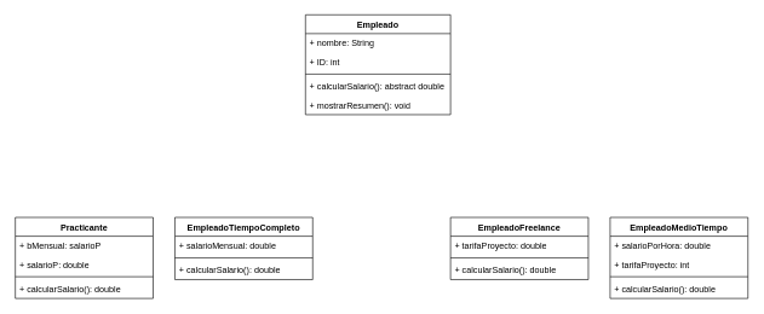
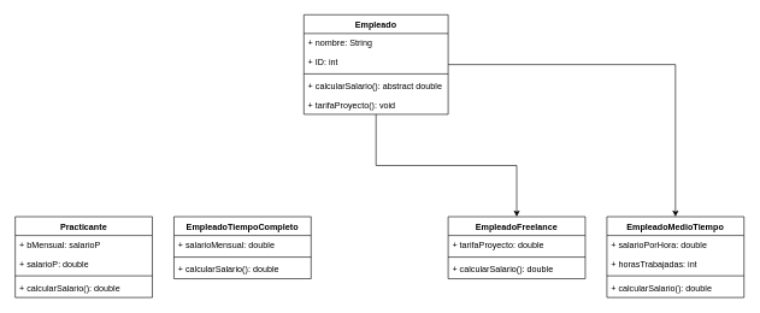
+ <mxCell id="3" style="edgeStyle=orthogonalEdgeStyle;rounded=0;orthogonalLoop=1;jettySize=auto;html=1;entryX=0.5;entryY=0;entryDx=0;entryDy=0;" parent="1" source="4" target="14" edge="1"><mxGeometry relative="1" as="geometry" /></mxCell>
- <mxCell id="9" value="+ mostrarResumen(): void" style="text;strokeColor=none;fillColor=none;align=left;verticalAlign=top;spacingLeft=4;spacingRight=4;overflow=hidden;rotatable=0;points=[[0,0.5],[1,0.5]];portConstraint=eastwest;whiteSpace=wrap;html=1;" parent="4" vertex="1"><mxGeometry y="112" width="200" height="26" as="geometry" /></mxCell>
+ <mxCell id="9" value="+ tarifaProyecto(): void" style="text;strokeColor=none;fillColor=none;align=left;verticalAlign=top;spacingLeft=4;spacingRight=4;overflow=hidden;rotatable=0;points=[[0,0.5],[1,0.5]];portConstraint=eastwest;whiteSpace=wrap;html=1;" parent="4" vertex="1"><mxGeometry y="112" width="200" height="26" as="geometry" /></mxCell>
+ <mxCell id="2" style="edgeStyle=orthogonalEdgeStyle;rounded=0;orthogonalLoop=1;jettySize=auto;html=1;entryX=0.5;entryY=0;entryDx=0;entryDy=0;" parent="1" source="4" target="19" edge="1"><mxGeometry relative="1" as="geometry" /></mxCell>
- <mxCell id="16" value="+ tarifaProyecto: int" style="text;strokeColor=none;fillColor=none;align=left;verticalAlign=top;spacingLeft=4;spacingRight=4;overflow=hidden;rotatable=0;points=[[0,0.5],[1,0.5]];portConstraint=eastwest;whiteSpace=wrap;html=1;" parent="14" vertex="1"><mxGeometry y="52" width="190" height="26" as="geometry" /></mxCell>
+ <mxCell id="16" value="+ horasTrabajadas: int" style="text;strokeColor=none;fillColor=none;align=left;verticalAlign=top;spacingLeft=4;spacingRight=4;overflow=hidden;rotatable=0;points=[[0,0.5],[1,0.5]];portConstraint=eastwest;whiteSpace=wrap;html=1;" parent="14" vertex="1"><mxGeometry y="52" width="190" height="26" as="geometry" /></mxCell>
